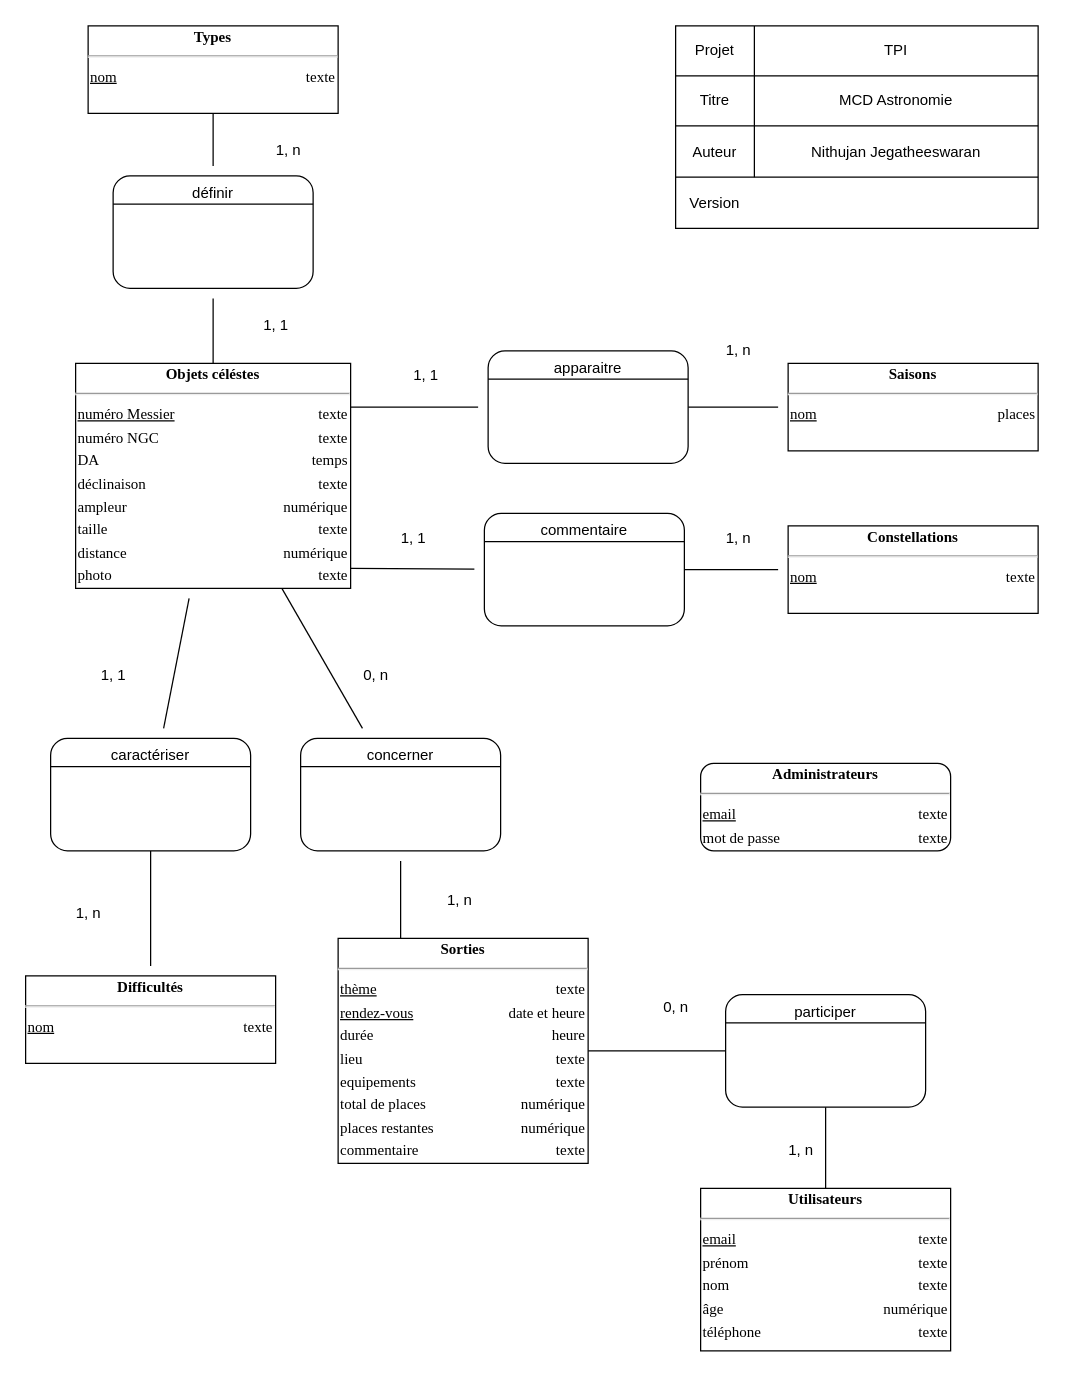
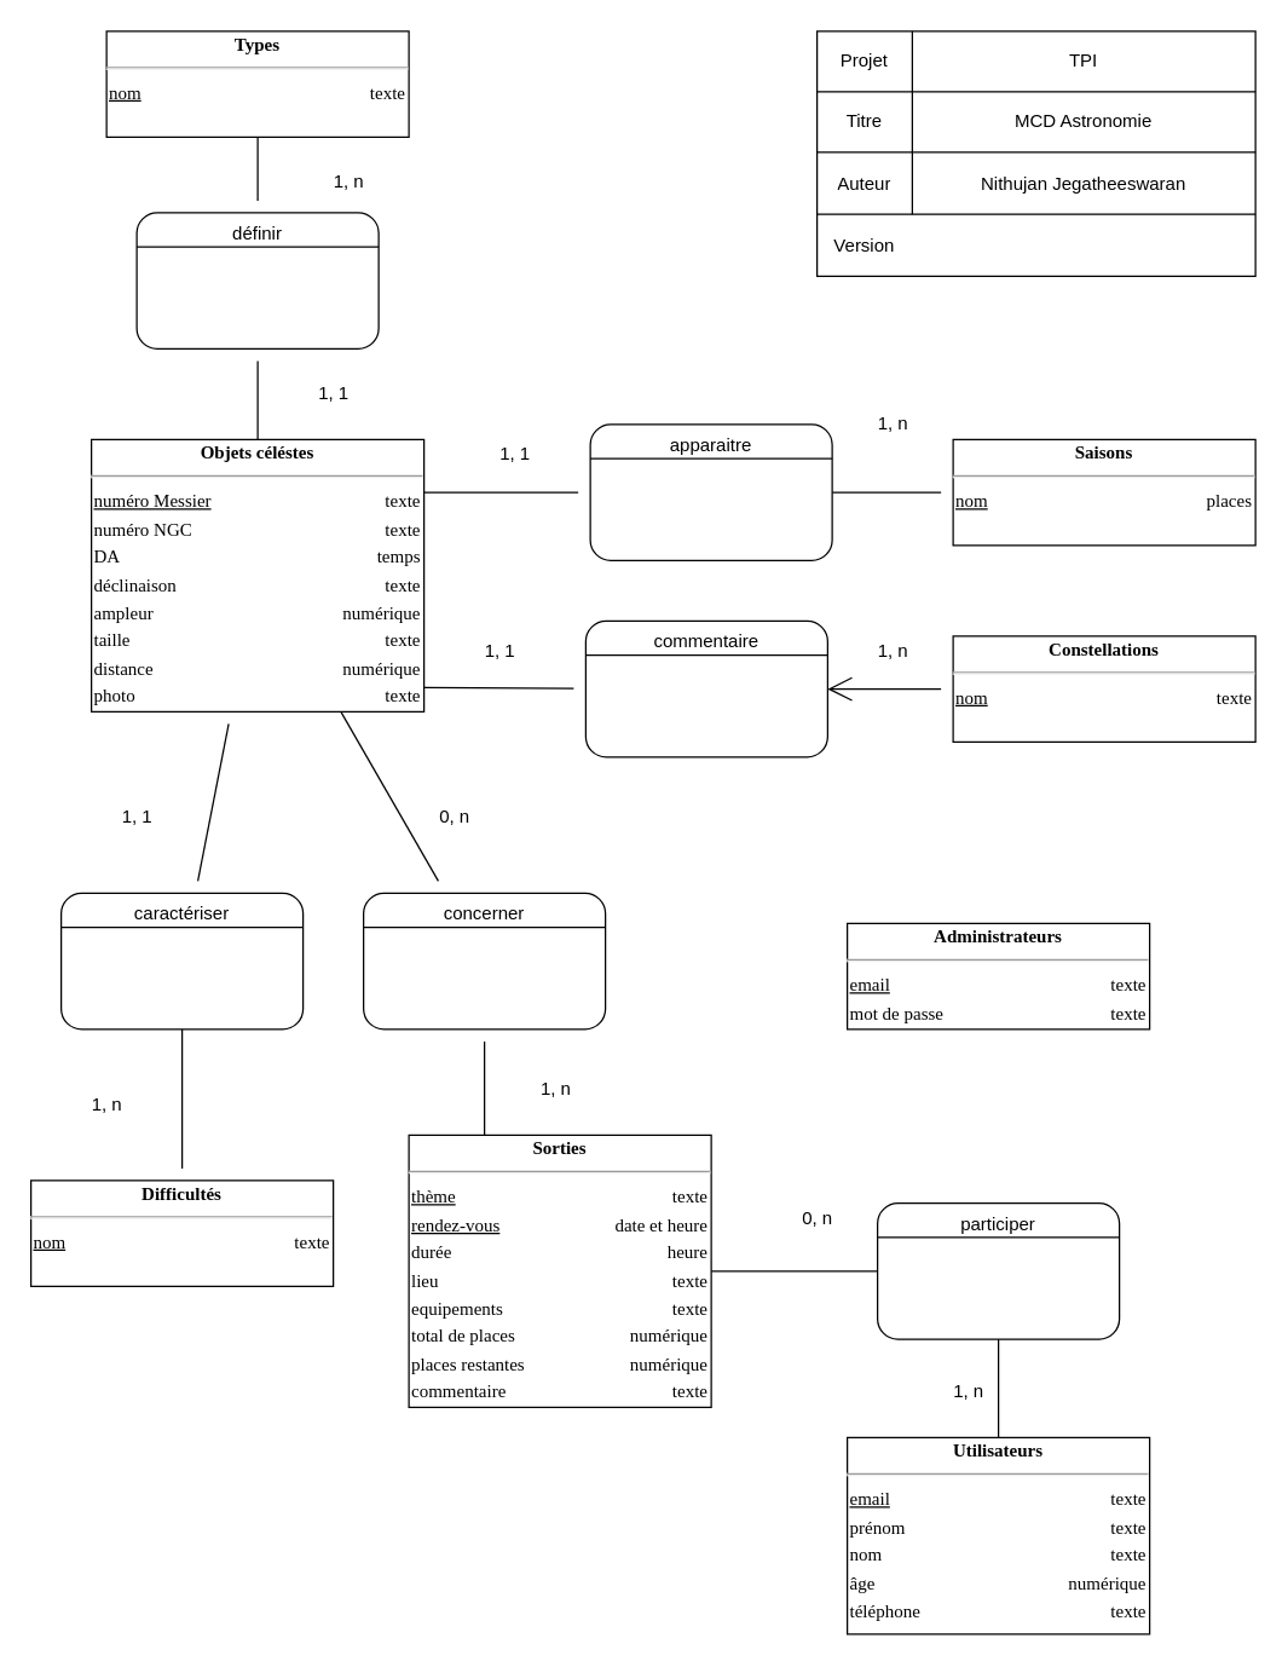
- <mxCell id="36" style="edgeStyle=none;curved=1;rounded=0;orthogonalLoop=1;jettySize=auto;html=1;entryX=1;entryY=0.5;entryDx=0;entryDy=0;endArrow=none;endFill=0;startSize=14;endSize=14;sourcePerimeterSpacing=8;targetPerimeterSpacing=8;" parent="1" source="37" target="40" edge="1"><mxGeometry relative="1" as="geometry" /></mxCell>
+ <mxCell id="36" style="edgeStyle=none;curved=1;rounded=0;orthogonalLoop=1;jettySize=auto;html=1;entryX=1;entryY=0.5;entryDx=0;entryDy=0;endArrow=open;endFill=0;startSize=14;endSize=14;sourcePerimeterSpacing=8;targetPerimeterSpacing=8;" parent="1" source="37" target="40" edge="1"><mxGeometry relative="1" as="geometry" /></mxCell>
- <mxCell id="15" value="&lt;div style=&quot;box-sizing: border-box ; width: 100% ; padding: 2px&quot;&gt;&lt;span style=&quot;background-color: rgb(255 , 255 , 255)&quot;&gt;&lt;b&gt;Administrateurs&lt;/b&gt;&lt;/span&gt;&lt;/div&gt;&lt;hr&gt;&lt;table style=&quot;width: 100% ; font-size: 1em&quot; cellpadding=&quot;2&quot; cellspacing=&quot;0&quot;&gt;&lt;tbody&gt;&lt;tr&gt;&lt;td style=&quot;text-align: left&quot;&gt;&lt;u&gt;email&lt;/u&gt;&lt;/td&gt;&lt;td style=&quot;text-align: right&quot;&gt;texte&lt;br&gt;&lt;/td&gt;&lt;/tr&gt;&lt;tr&gt;&lt;td style=&quot;text-align: left&quot;&gt;mot de passe&lt;/td&gt;&lt;td style=&quot;text-align: right&quot;&gt;texte&lt;/td&gt;&lt;/tr&gt;&lt;/tbody&gt;&lt;/table&gt;" style="verticalAlign=top;align=center;overflow=fill;html=1;shadow=0;comic=0;labelBackgroundColor=none;strokeColor=#000000;strokeWidth=1;fillColor=#ffffff;fontFamily=Verdana;fontSize=12;fontColor=#000000;hachureGap=4;pointerEvents=0;rounded=1;" parent="1" vertex="1"><mxGeometry x="560" y="610" width="200" height="70" as="geometry" /></mxCell>
+ <mxCell id="15" value="&lt;div style=&quot;box-sizing: border-box ; width: 100% ; padding: 2px&quot;&gt;&lt;span style=&quot;background-color: rgb(255 , 255 , 255)&quot;&gt;&lt;b&gt;Administrateurs&lt;/b&gt;&lt;/span&gt;&lt;/div&gt;&lt;hr&gt;&lt;table style=&quot;width: 100% ; font-size: 1em&quot; cellpadding=&quot;2&quot; cellspacing=&quot;0&quot;&gt;&lt;tbody&gt;&lt;tr&gt;&lt;td style=&quot;text-align: left&quot;&gt;&lt;u&gt;email&lt;/u&gt;&lt;/td&gt;&lt;td style=&quot;text-align: right&quot;&gt;texte&lt;br&gt;&lt;/td&gt;&lt;/tr&gt;&lt;tr&gt;&lt;td style=&quot;text-align: left&quot;&gt;mot de passe&lt;/td&gt;&lt;td style=&quot;text-align: right&quot;&gt;texte&lt;/td&gt;&lt;/tr&gt;&lt;/tbody&gt;&lt;/table&gt;" style="verticalAlign=top;align=center;overflow=fill;html=1;rounded=0;shadow=0;comic=0;labelBackgroundColor=none;strokeColor=#000000;strokeWidth=1;fillColor=#ffffff;fontFamily=Verdana;fontSize=12;fontColor=#000000;hachureGap=4;pointerEvents=0;" parent="1" vertex="1"><mxGeometry x="560" y="610" width="200" height="70" as="geometry" /></mxCell>
